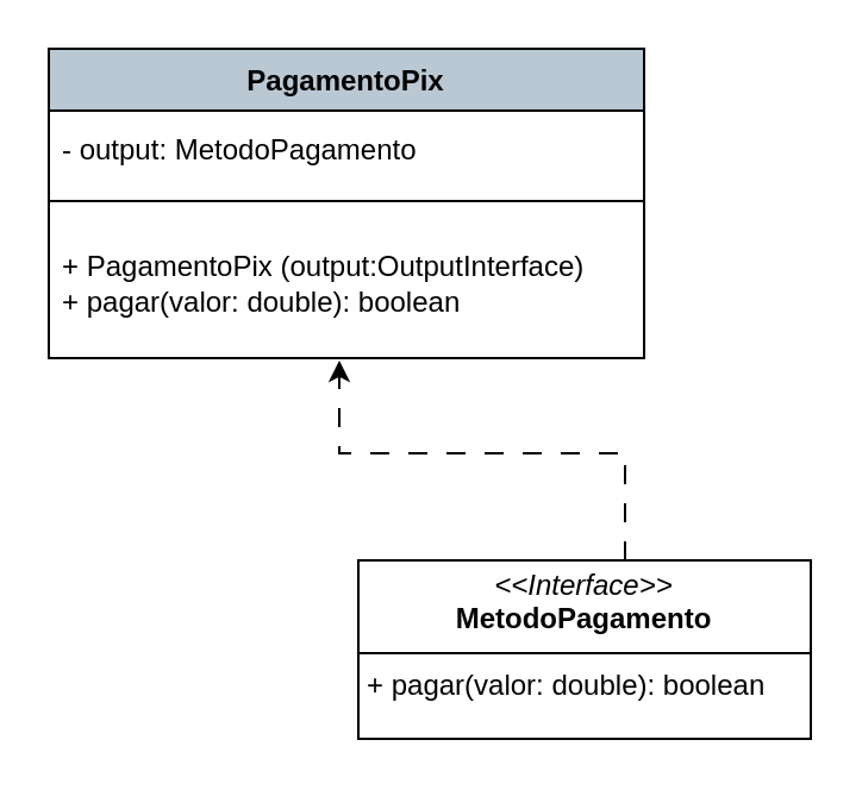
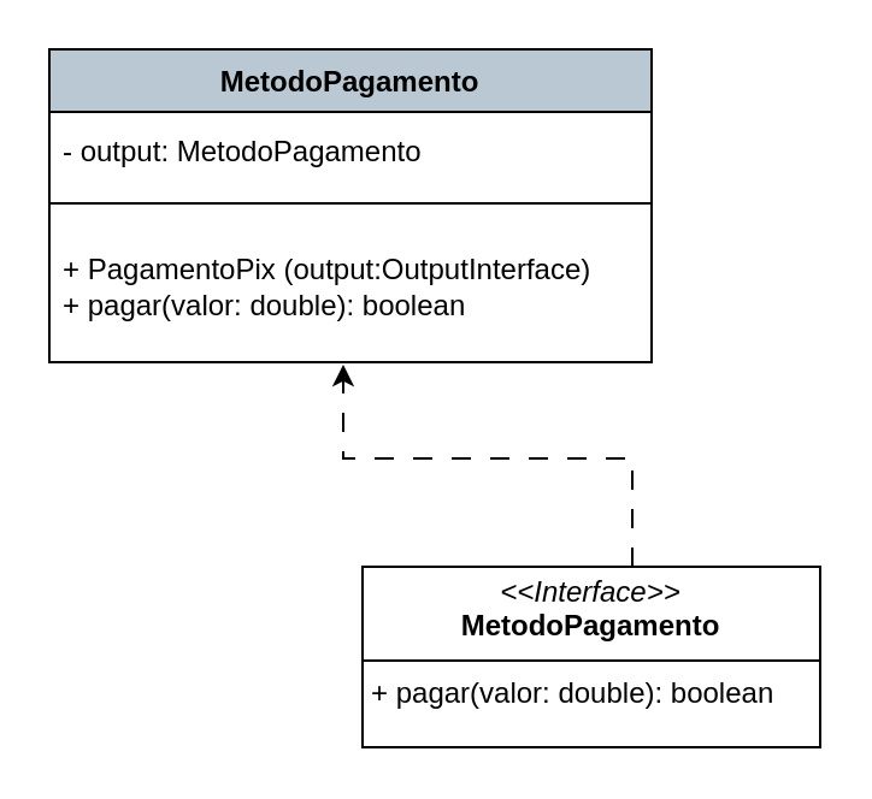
- <mxCell id="2" value="PagamentoPix" style="swimlane;fontStyle=1;align=center;verticalAlign=top;childLayout=stackLayout;horizontal=1;startSize=26;horizontalStack=0;resizeParent=1;resizeParentMax=0;resizeLast=0;collapsible=1;marginBottom=0;whiteSpace=wrap;html=1;fillColor=#BAC8D3;" vertex="1" parent="1"><mxGeometry x="20" y="20" width="250" height="130" as="geometry" /></mxCell>
+ <mxCell id="2" value="MetodoPagamento" style="swimlane;fontStyle=1;align=center;verticalAlign=top;childLayout=stackLayout;horizontal=1;startSize=26;horizontalStack=0;resizeParent=1;resizeParentMax=0;resizeLast=0;collapsible=1;marginBottom=0;whiteSpace=wrap;html=1;fillColor=#BAC8D3;" vertex="1" parent="1"><mxGeometry x="20" y="20" width="250" height="130" as="geometry" /></mxCell>
